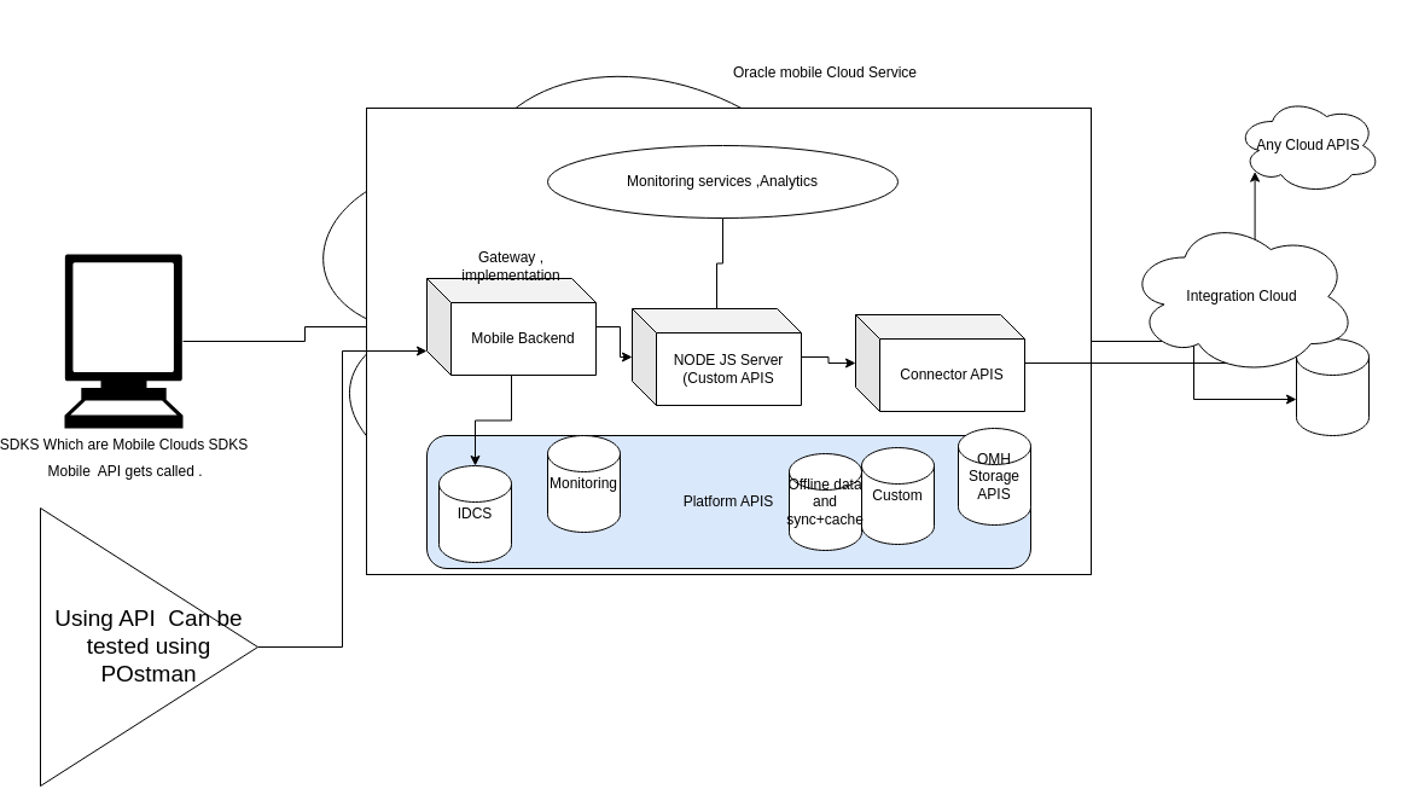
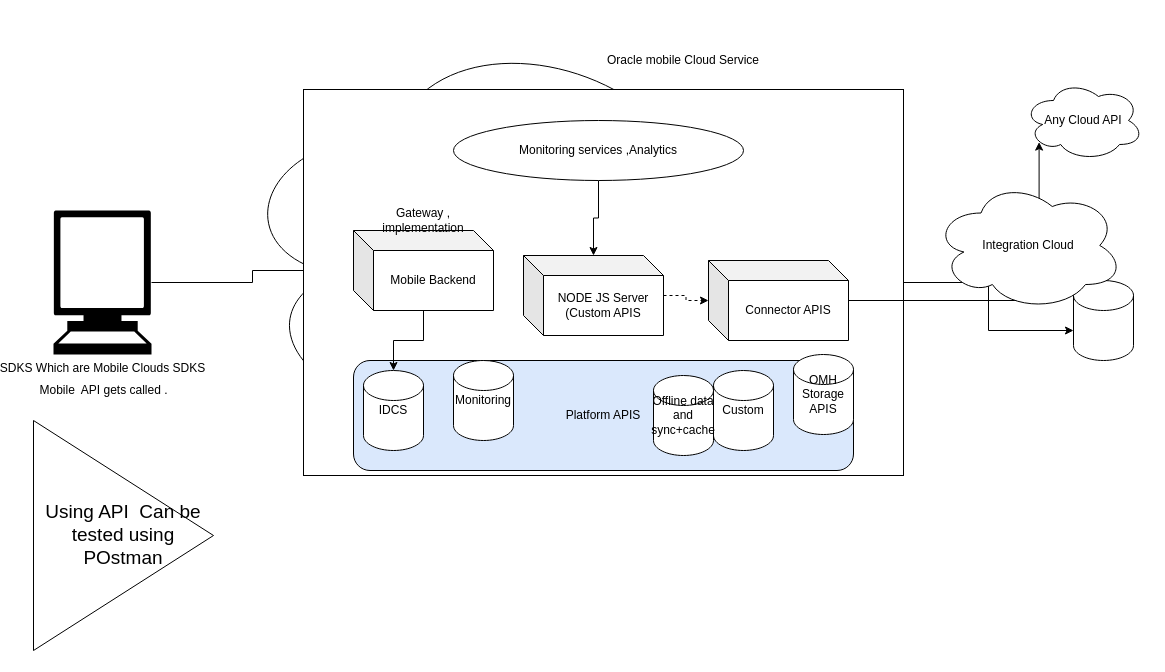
- <mxCell id="18" value="Any Cloud APIS " style="ellipse;shape=cloud;whiteSpace=wrap;html=1;" vertex="1" parent="1"><mxGeometry x="1020" y="80" width="120" height="80" as="geometry" /></mxCell>
+ <mxCell id="18" value="Any Cloud API " style="ellipse;shape=cloud;whiteSpace=wrap;html=1;" vertex="1" parent="1"><mxGeometry x="1020" y="80" width="120" height="80" as="geometry" /></mxCell>
- <mxCell id="8" value="" style="edgeStyle=orthogonalEdgeStyle;rounded=0;orthogonalLoop=1;jettySize=auto;html=1;endArrow=none;" edge="1" parent="1" source="9" target="15"><mxGeometry relative="1" as="geometry" /></mxCell>
+ <mxCell id="8" value="" style="edgeStyle=orthogonalEdgeStyle;rounded=0;orthogonalLoop=1;jettySize=auto;html=1;" edge="1" parent="1" source="9" target="15"><mxGeometry relative="1" as="geometry" /></mxCell>
- <mxCell id="11" style="edgeStyle=orthogonalEdgeStyle;rounded=0;orthogonalLoop=1;jettySize=auto;html=1;" edge="1" parent="1" source="13" target="15"><mxGeometry relative="1" as="geometry" /></mxCell>
- <mxCell id="14" style="edgeStyle=orthogonalEdgeStyle;rounded=0;orthogonalLoop=1;jettySize=auto;html=1;" edge="1" parent="1" source="15" target="17"><mxGeometry relative="1" as="geometry" /></mxCell>
+ <mxCell id="14" style="edgeStyle=orthogonalEdgeStyle;rounded=0;orthogonalLoop=1;jettySize=auto;html=1;dashed=1;" edge="1" parent="1" source="15" target="17"><mxGeometry relative="1" as="geometry" /></mxCell>
- <mxCell id="27" style="edgeStyle=orthogonalEdgeStyle;rounded=0;orthogonalLoop=1;jettySize=auto;html=1;entryX=0;entryY=0;entryDx=0;entryDy=60;entryPerimeter=0;" edge="1" parent="1" source="28" target="13"><mxGeometry relative="1" as="geometry" /></mxCell>
- <mxCell id="21" value="IDCS" style="shape=cylinder2;whiteSpace=wrap;html=1;boundedLbl=1;backgroundOutline=1;size=15;" vertex="1" parent="1"><mxGeometry x="360" y="385" width="60" height="80" as="geometry" /></mxCell>
+ <mxCell id="21" value="IDCS" style="shape=cylinder2;whiteSpace=wrap;html=1;boundedLbl=1;backgroundOutline=1;size=15;" vertex="1" parent="1"><mxGeometry x="360" y="370" width="60" height="80" as="geometry" /></mxCell>
